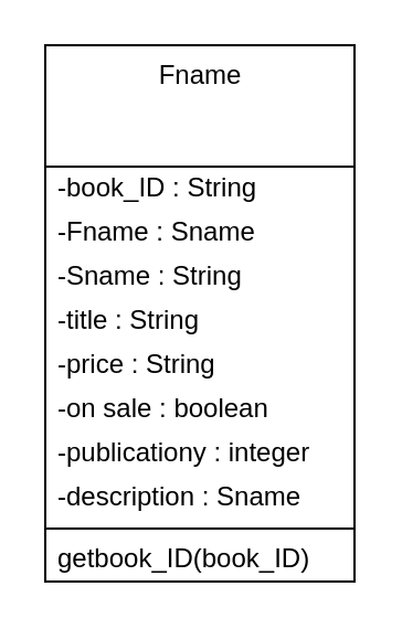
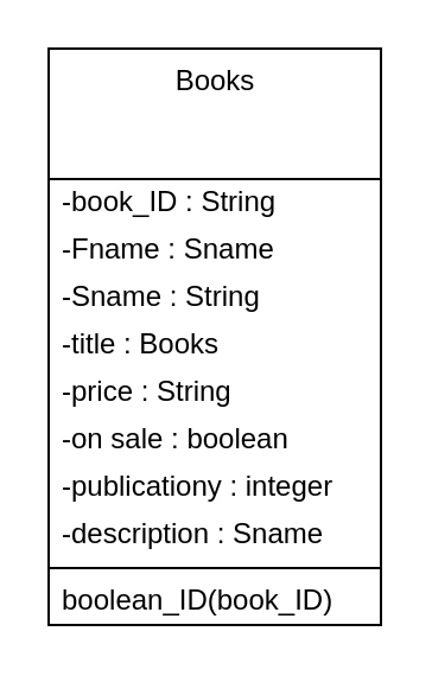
- <mxCell id="2" value="Fname" style="swimlane;fontStyle=0;align=center;verticalAlign=top;childLayout=stackLayout;horizontal=1;startSize=55;horizontalStack=0;resizeParent=1;resizeParentMax=0;resizeLast=0;collapsible=0;marginBottom=0;html=1;" vertex="1" parent="1"><mxGeometry x="20" y="20" width="140" height="243" as="geometry" /></mxCell>
+ <mxCell id="2" value="Books" style="swimlane;fontStyle=0;align=center;verticalAlign=top;childLayout=stackLayout;horizontal=1;startSize=55;horizontalStack=0;resizeParent=1;resizeParentMax=0;resizeLast=0;collapsible=0;marginBottom=0;html=1;" vertex="1" parent="1"><mxGeometry x="20" y="20" width="140" height="243" as="geometry" /></mxCell>
- <mxCell id="6" value="-title : String" style="text;html=1;strokeColor=none;fillColor=none;align=left;verticalAlign=middle;spacingLeft=4;spacingRight=4;overflow=hidden;rotatable=0;points=[[0,0.5],[1,0.5]];portConstraint=eastwest;" vertex="1" parent="2"><mxGeometry y="115" width="140" height="20" as="geometry" /></mxCell>
+ <mxCell id="6" value="-title : Books" style="text;html=1;strokeColor=none;fillColor=none;align=left;verticalAlign=middle;spacingLeft=4;spacingRight=4;overflow=hidden;rotatable=0;points=[[0,0.5],[1,0.5]];portConstraint=eastwest;" vertex="1" parent="2"><mxGeometry y="115" width="140" height="20" as="geometry" /></mxCell>
- <mxCell id="12" value="getbook_ID(book_ID)" style="text;html=1;strokeColor=none;fillColor=none;align=left;verticalAlign=middle;spacingLeft=4;spacingRight=4;overflow=hidden;rotatable=0;points=[[0,0.5],[1,0.5]];portConstraint=eastwest;" vertex="1" parent="2"><mxGeometry y="223" width="140" height="20" as="geometry" /></mxCell>
+ <mxCell id="12" value="boolean_ID(book_ID)" style="text;html=1;strokeColor=none;fillColor=none;align=left;verticalAlign=middle;spacingLeft=4;spacingRight=4;overflow=hidden;rotatable=0;points=[[0,0.5],[1,0.5]];portConstraint=eastwest;" vertex="1" parent="2"><mxGeometry y="223" width="140" height="20" as="geometry" /></mxCell>
